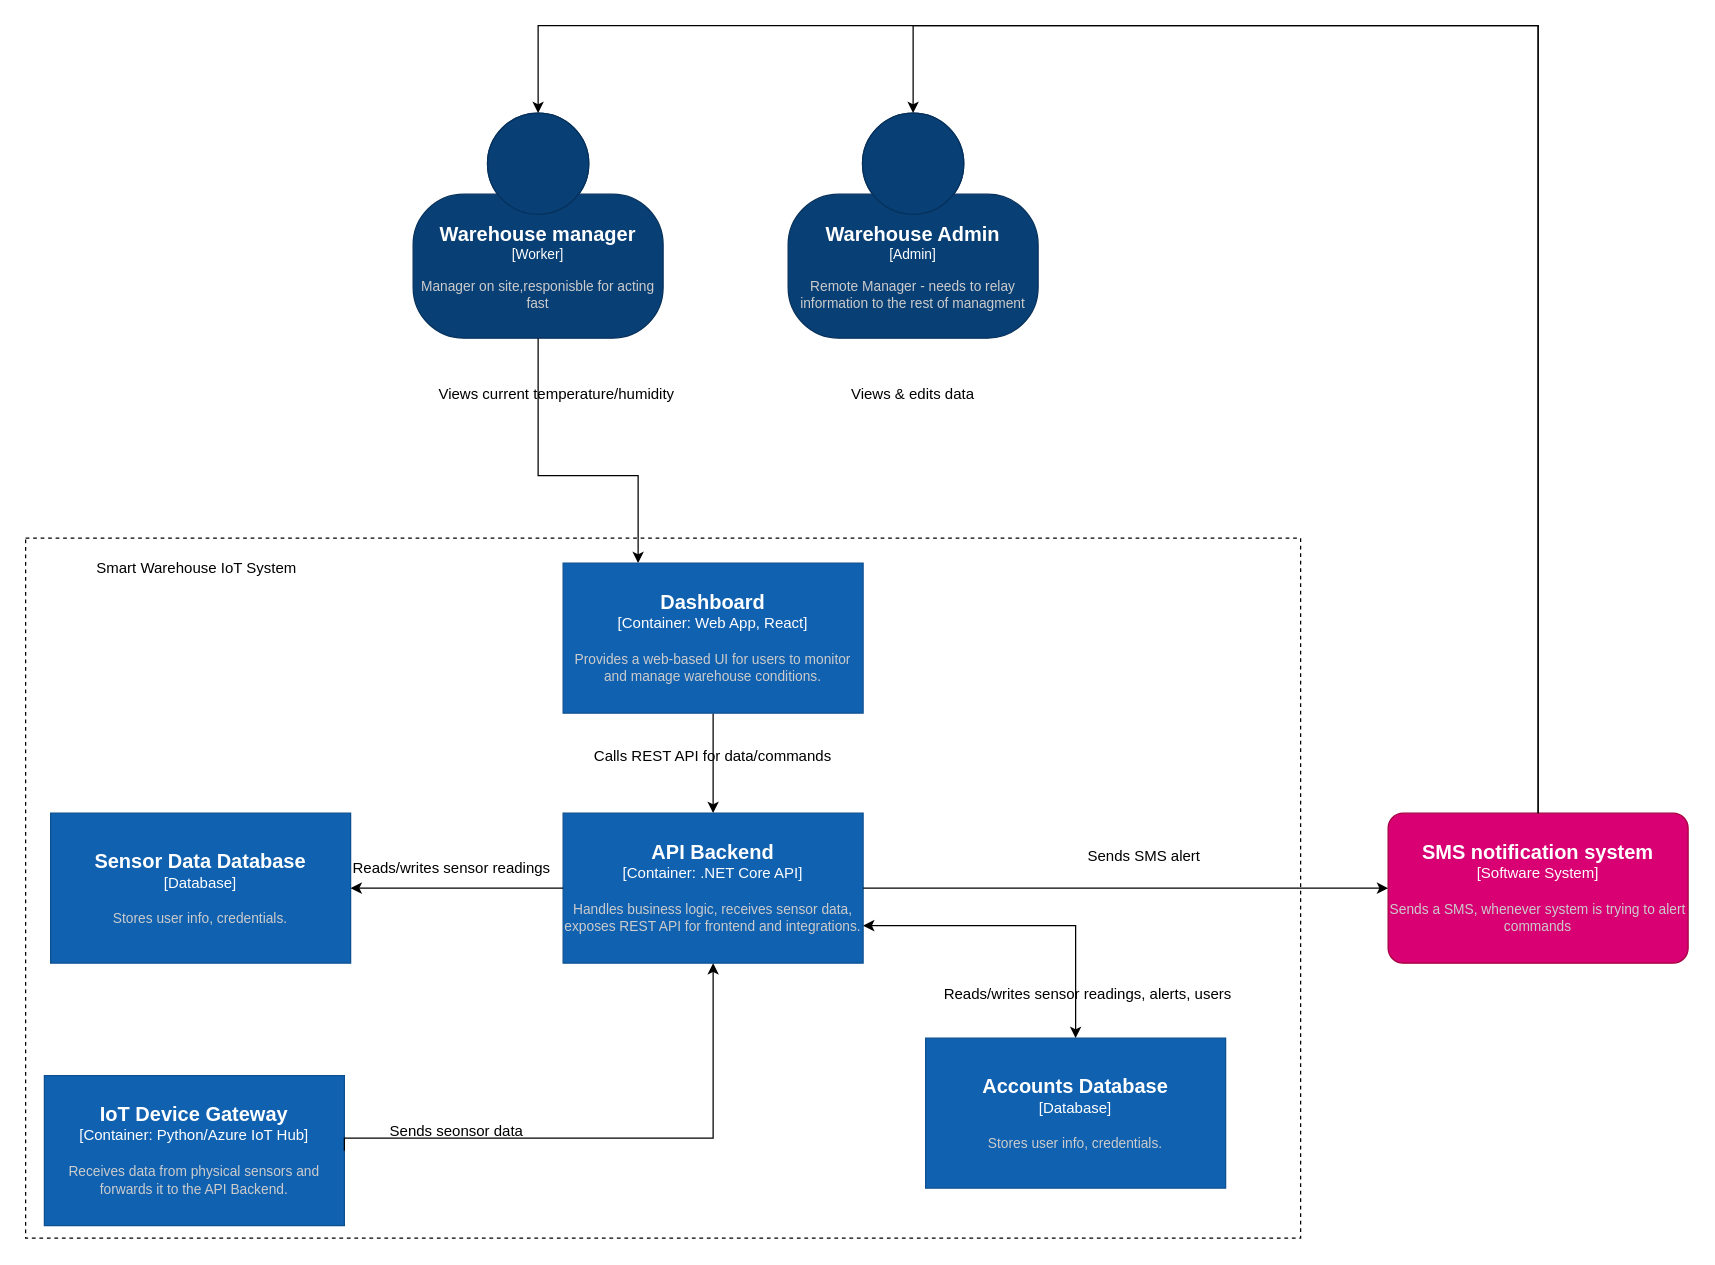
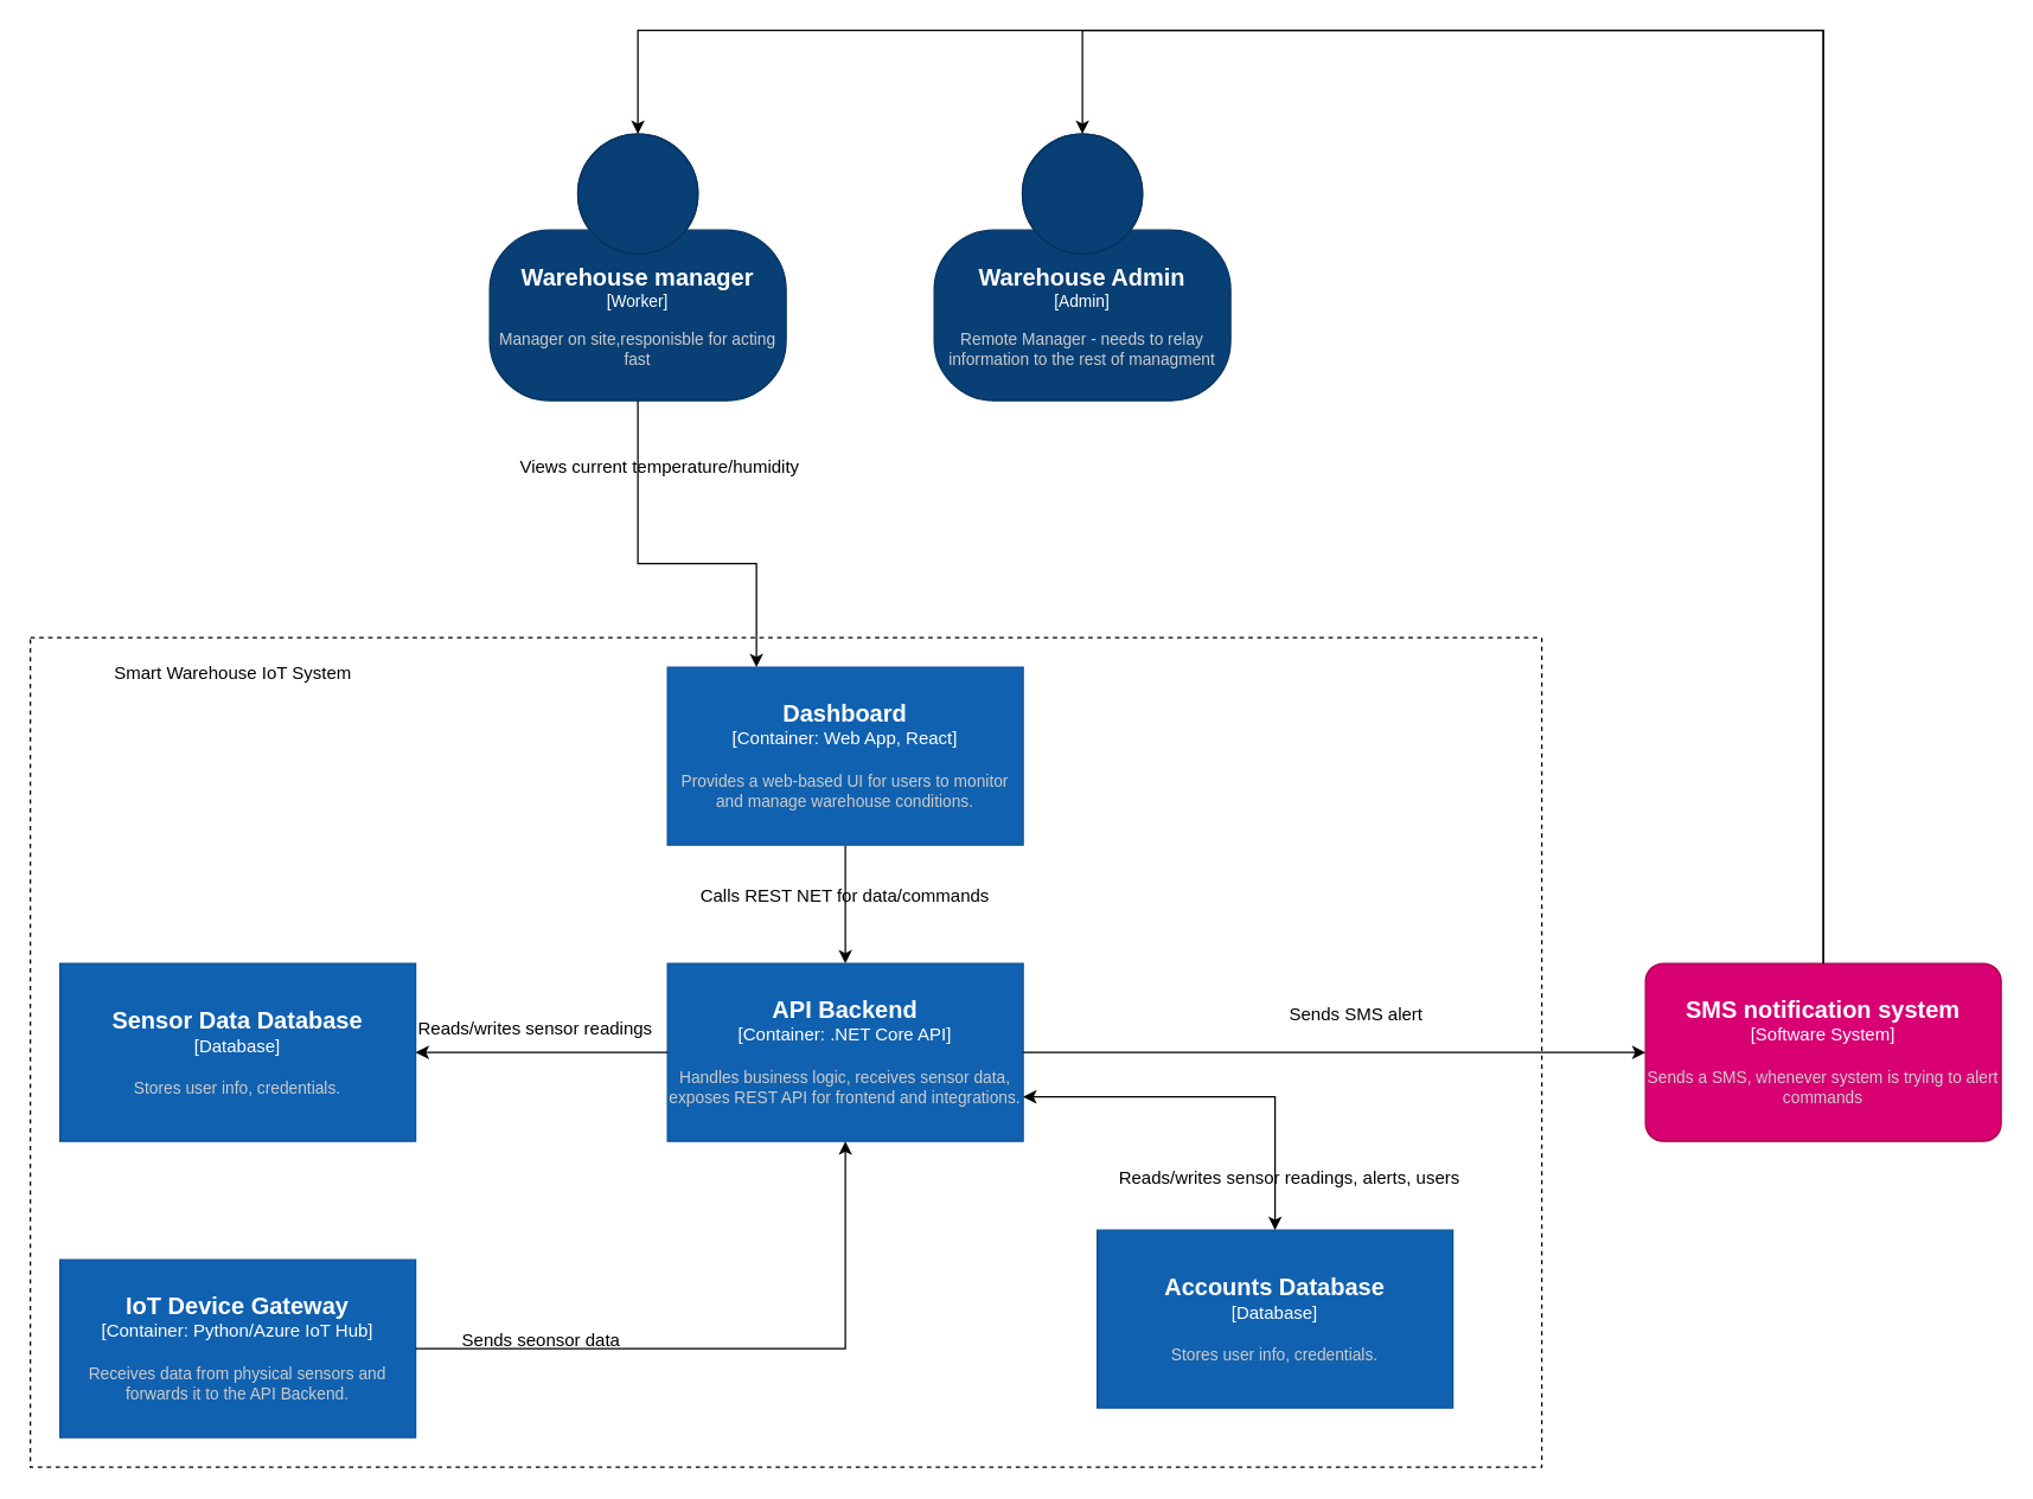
- <mxCell id="22" value="Views &amp;amp; edits data" style="text;html=1;align=center;verticalAlign=middle;whiteSpace=wrap;rounded=0;" vertex="1" parent="1"><mxGeometry x="650" y="300" width="160" height="30" as="geometry" /></mxCell>
- <mxCell id="16" value="Calls REST API for data/commands" style="text;html=1;align=center;verticalAlign=middle;whiteSpace=wrap;rounded=0;" vertex="1" parent="1"><mxGeometry x="470" y="590" width="200" height="30" as="geometry" /></mxCell>
+ <mxCell id="16" value="Calls REST NET for data/commands" style="text;html=1;align=center;verticalAlign=middle;whiteSpace=wrap;rounded=0;" vertex="1" parent="1"><mxGeometry x="470" y="590" width="200" height="30" as="geometry" /></mxCell>
- <mxCell id="12" value="&lt;font style=&quot;font-size: 16px&quot;&gt;&lt;b&gt;IoT Device Gateway&lt;/b&gt;&lt;/font&gt;&lt;div&gt;[Container: Python/Azure IoT Hub]&lt;/div&gt;&lt;br&gt;&lt;div&gt;&lt;font style=&quot;font-size: 11px&quot;&gt;&lt;font color=&quot;#cccccc&quot;&gt;Receives data from physical sensors and forwards it to the API Backend.&lt;/font&gt;&lt;/div&gt;" style="rounded=1;whiteSpace=wrap;html=1;labelBackgroundColor=none;fillColor=#1061B0;fontColor=#ffffff;align=center;arcSize=0;strokeColor=#0D5091;metaEdit=1;resizable=0;points=[[0.25,0,0],[0.5,0,0],[0.75,0,0],[1,0.25,0],[1,0.5,0],[1,0.75,0],[0.75,1,0],[0.5,1,0],[0.25,1,0],[0,0.75,0],[0,0.5,0],[0,0.25,0]];imageWidth=200;" vertex="1" parent="1"><mxGeometry x="35" y="860" width="240" height="120" as="geometry" /></mxCell>
+ <mxCell id="12" value="&lt;font style=&quot;font-size: 16px&quot;&gt;&lt;b&gt;IoT Device Gateway&lt;/b&gt;&lt;/font&gt;&lt;div&gt;[Container: Python/Azure IoT Hub]&lt;/div&gt;&lt;br&gt;&lt;div&gt;&lt;font style=&quot;font-size: 11px&quot;&gt;&lt;font color=&quot;#cccccc&quot;&gt;Receives data from physical sensors and forwards it to the API Backend.&lt;/font&gt;&lt;/div&gt;" style="rounded=1;whiteSpace=wrap;html=1;labelBackgroundColor=none;fillColor=#1061B0;fontColor=#ffffff;align=center;arcSize=0;strokeColor=#0D5091;metaEdit=1;resizable=0;points=[[0.25,0,0],[0.5,0,0],[0.75,0,0],[1,0.25,0],[1,0.5,0],[1,0.75,0],[0.75,1,0],[0.5,1,0],[0.25,1,0],[0,0.75,0],[0,0.5,0],[0,0.25,0]];imageWidth=200;" vertex="1" parent="1"><mxGeometry x="40" y="850" width="240" height="120" as="geometry" /></mxCell>
